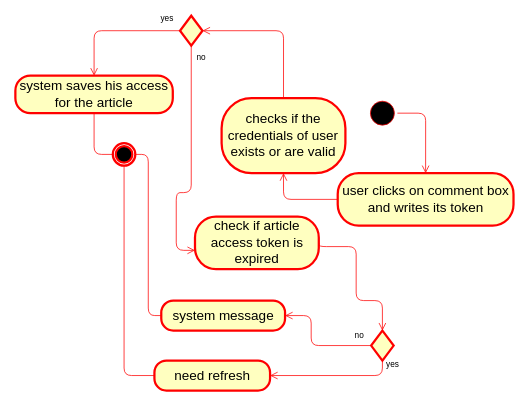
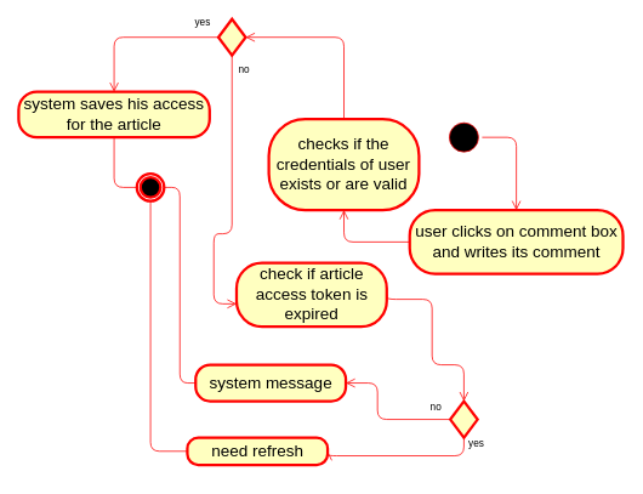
- <mxCell id="20" value="&lt;span style=&quot;font-size: 18px;&quot;&gt;user clicks on comment box and writes its token&lt;/span&gt;" style="rounded=1;whiteSpace=wrap;html=1;arcSize=40;fontColor=#000000;fillColor=#ffffc0;strokeColor=#ff0000;strokeWidth=3;" vertex="1" parent="1"><mxGeometry x="450" y="230" width="234.5" height="70" as="geometry" /></mxCell>
+ <mxCell id="20" value="&lt;span style=&quot;font-size: 18px;&quot;&gt;user clicks on comment box and writes its comment&lt;/span&gt;" style="rounded=1;whiteSpace=wrap;html=1;arcSize=40;fontColor=#000000;fillColor=#ffffc0;strokeColor=#ff0000;strokeWidth=3;" vertex="1" parent="1"><mxGeometry x="450" y="230" width="234.5" height="70" as="geometry" /></mxCell>
- <mxCell id="17" value="need refresh" style="rounded=1;whiteSpace=wrap;html=1;arcSize=40;fontColor=#000000;fillColor=#ffffc0;strokeColor=#ff0000;strokeWidth=3;fontSize=18;" vertex="1" parent="1"><mxGeometry x="205.5" y="480" width="154.25" height="40" as="geometry" /></mxCell>
+ <mxCell id="17" value="need refresh" style="rounded=1;whiteSpace=wrap;html=1;arcSize=40;fontColor=#000000;fillColor=#ffffc0;strokeColor=#ff0000;strokeWidth=3;fontSize=18;" vertex="1" parent="1"><mxGeometry x="205.5" y="480" width="154.25" height="30" as="geometry" /></mxCell>
